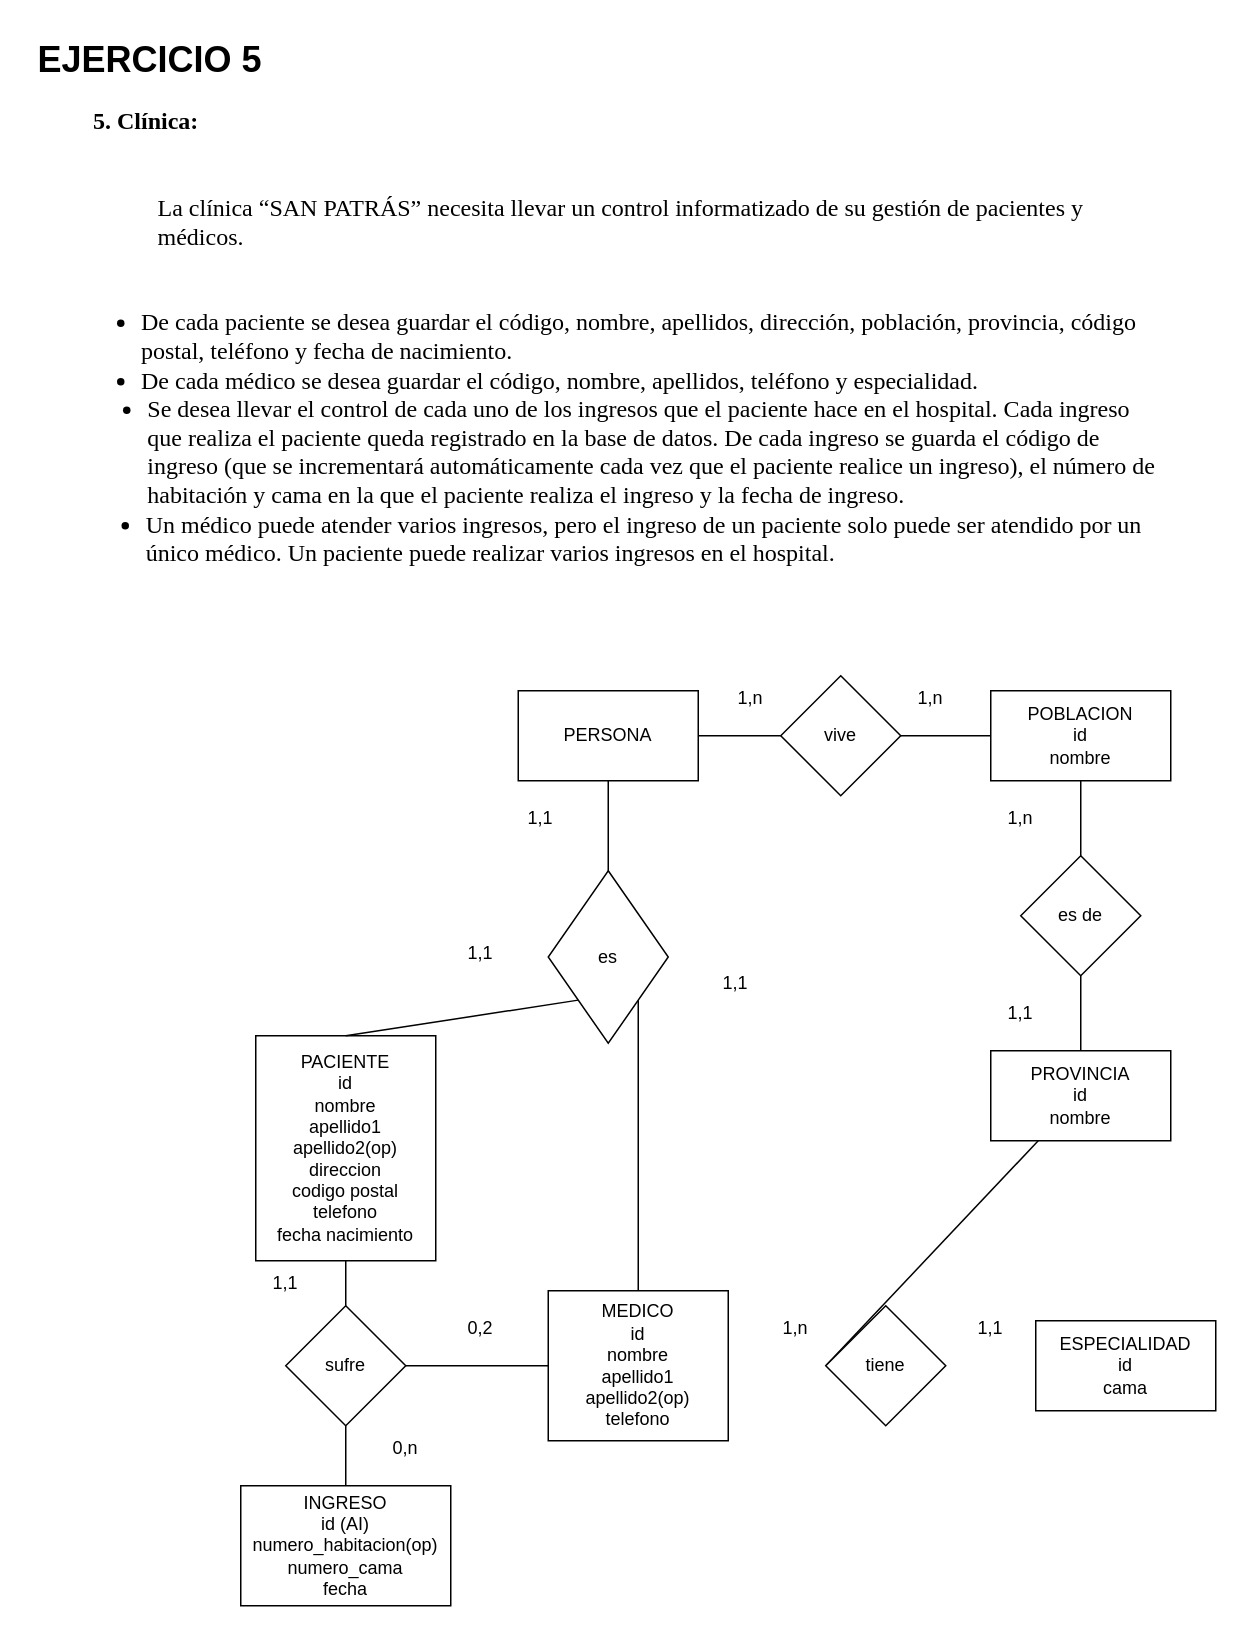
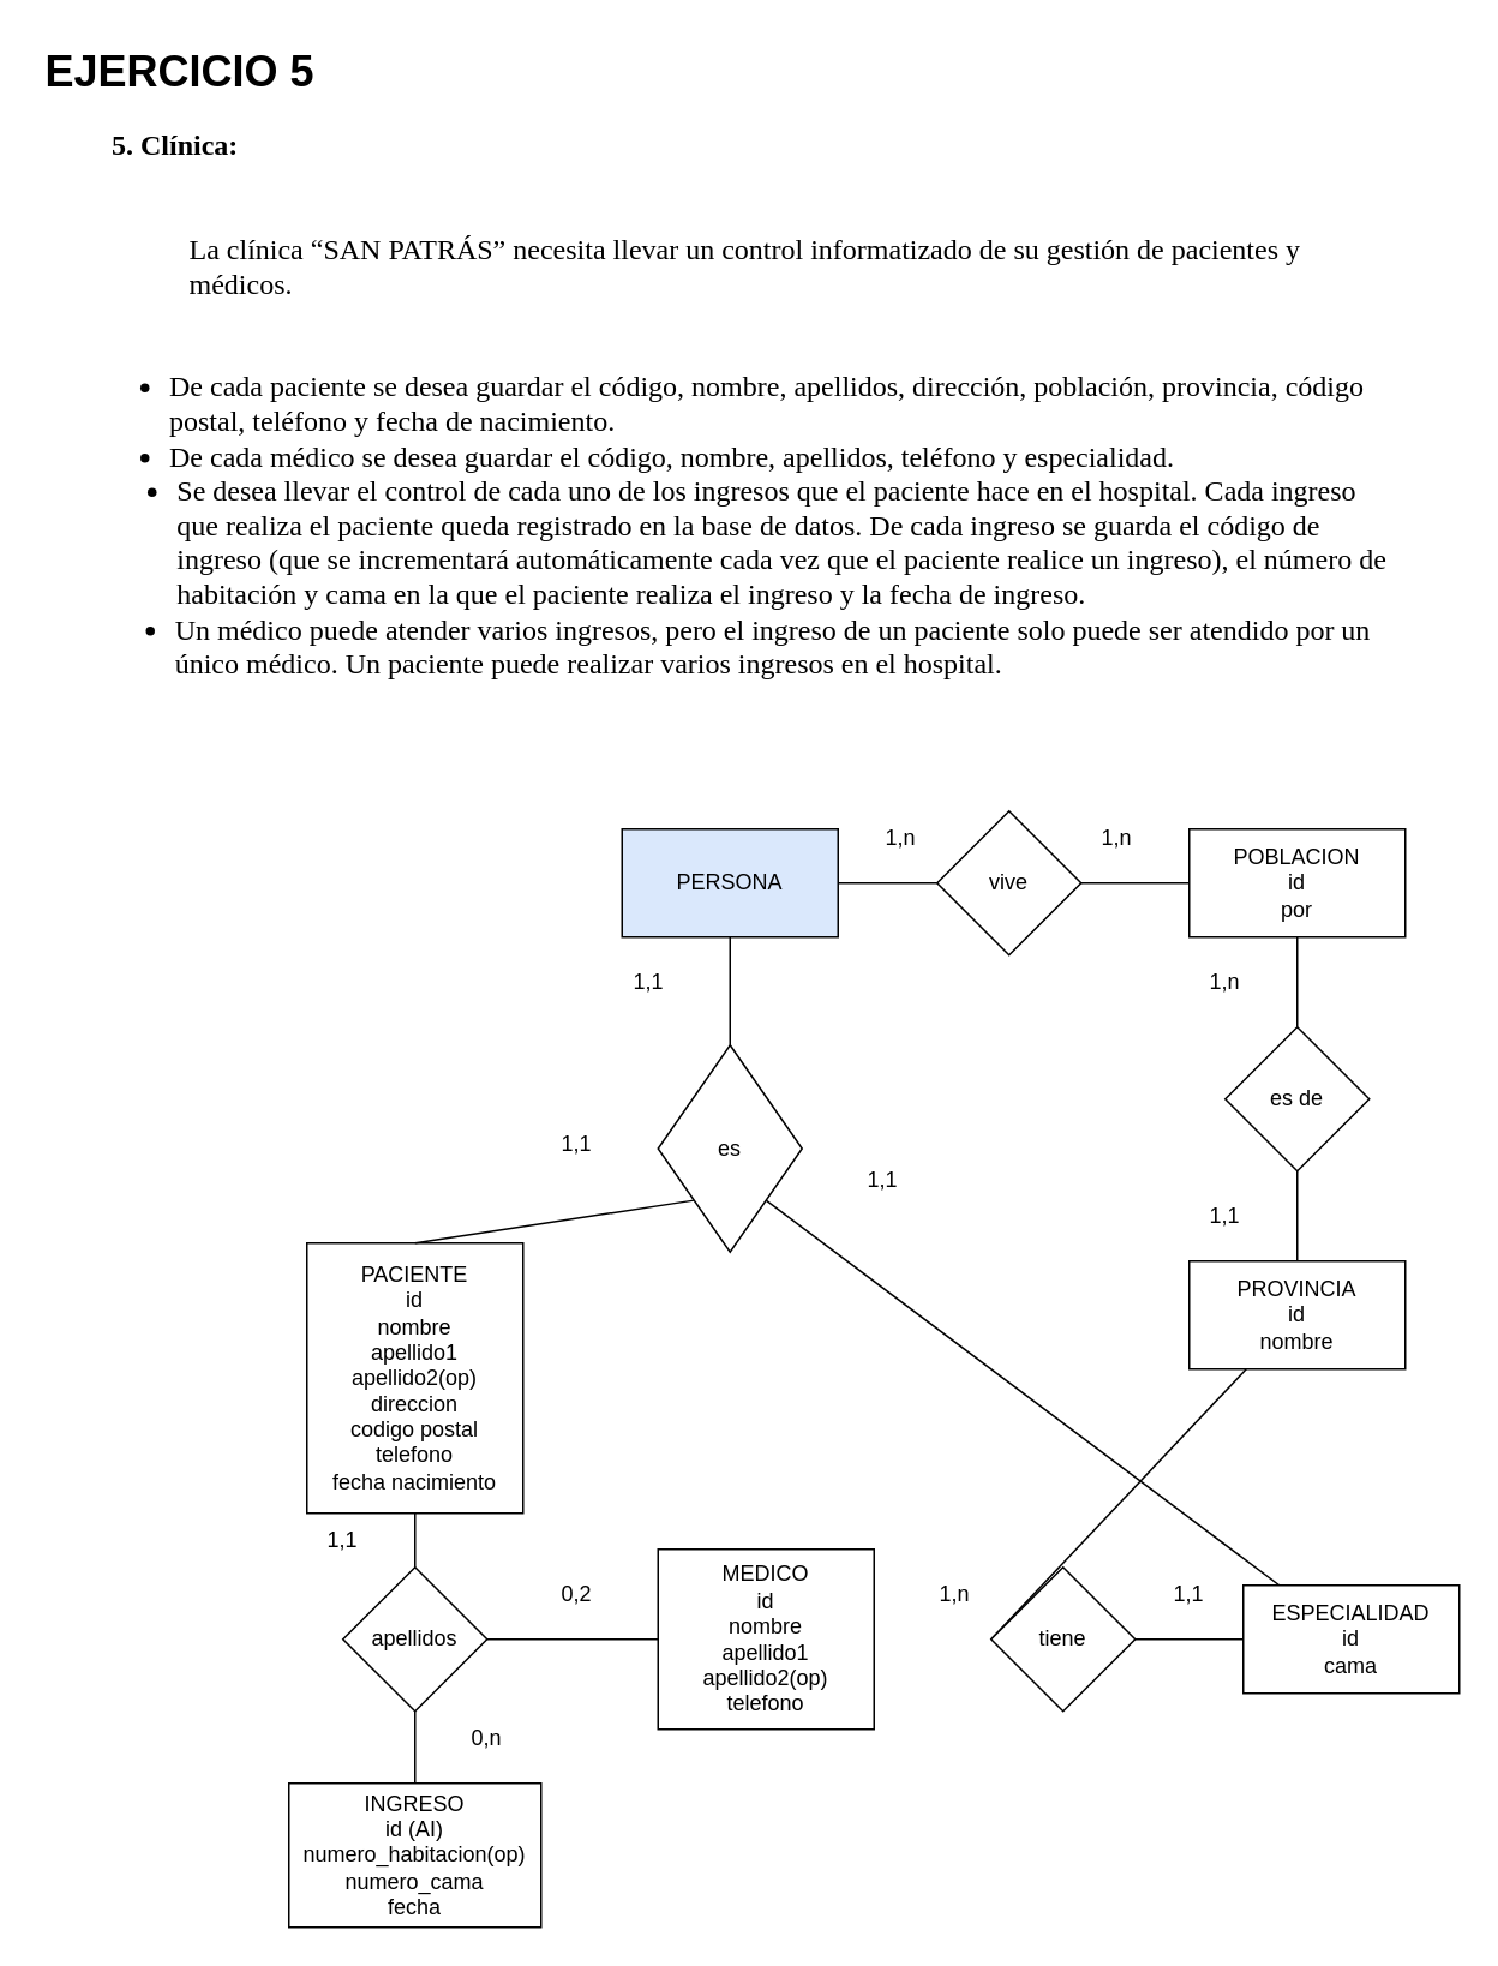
- <mxCell id="3" value="PERSONA" style="rounded=0;whiteSpace=wrap;html=1;" parent="1" vertex="1"><mxGeometry x="345" y="460" width="120" height="60" as="geometry" /></mxCell>
+ <mxCell id="3" value="PERSONA" style="rounded=0;whiteSpace=wrap;html=1;fillColor=#dae8fc;" parent="1" vertex="1"><mxGeometry x="345" y="460" width="120" height="60" as="geometry" /></mxCell>
- <mxCell id="13" value="POBLACION&lt;br&gt;id&lt;br&gt;nombre" style="rounded=0;whiteSpace=wrap;html=1;" parent="1" vertex="1"><mxGeometry x="660" y="460" width="120" height="60" as="geometry" /></mxCell>
+ <mxCell id="13" value="POBLACION&lt;br&gt;id&lt;br&gt;por" style="rounded=0;whiteSpace=wrap;html=1;" parent="1" vertex="1"><mxGeometry x="660" y="460" width="120" height="60" as="geometry" /></mxCell>
- <mxCell id="6" value="" style="endArrow=none;html=1;rounded=0;entryX=0.5;entryY=0;entryDx=0;entryDy=0;exitX=1;exitY=1;exitDx=0;exitDy=0;" parent="1" source="8" target="5" edge="1"><mxGeometry width="50" height="50" relative="1" as="geometry"><mxPoint x="720" y="555" as="sourcePoint" /><mxPoint x="730" y="365" as="targetPoint" /></mxGeometry></mxCell>
+ <mxCell id="6" value="" style="endArrow=none;html=1;rounded=0;exitX=1;exitY=1;exitDx=0;exitDy=0;" parent="1" source="8" target="15" edge="1"><mxGeometry width="50" height="50" relative="1" as="geometry"><mxPoint x="720" y="555" as="sourcePoint" /><mxPoint x="730" y="365" as="targetPoint" /></mxGeometry></mxCell>
- <mxCell id="28" value="sufre" style="rhombus;whiteSpace=wrap;html=1;" parent="1" vertex="1"><mxGeometry x="190" y="870" width="80" height="80" as="geometry" /></mxCell>
+ <mxCell id="28" value="apellidos" style="rhombus;whiteSpace=wrap;html=1;" parent="1" vertex="1"><mxGeometry x="190" y="870" width="80" height="80" as="geometry" /></mxCell>
+ <mxCell id="32" value="" style="endArrow=none;html=1;rounded=0;entryX=1;entryY=0.5;entryDx=0;entryDy=0;exitX=0;exitY=0.5;exitDx=0;exitDy=0;" edge="1" parent="1" source="15" target="31"><mxGeometry width="50" height="50" relative="1" as="geometry"><mxPoint x="790" y="960" as="sourcePoint" /><mxPoint x="630" y="800" as="targetPoint" /></mxGeometry></mxCell>
